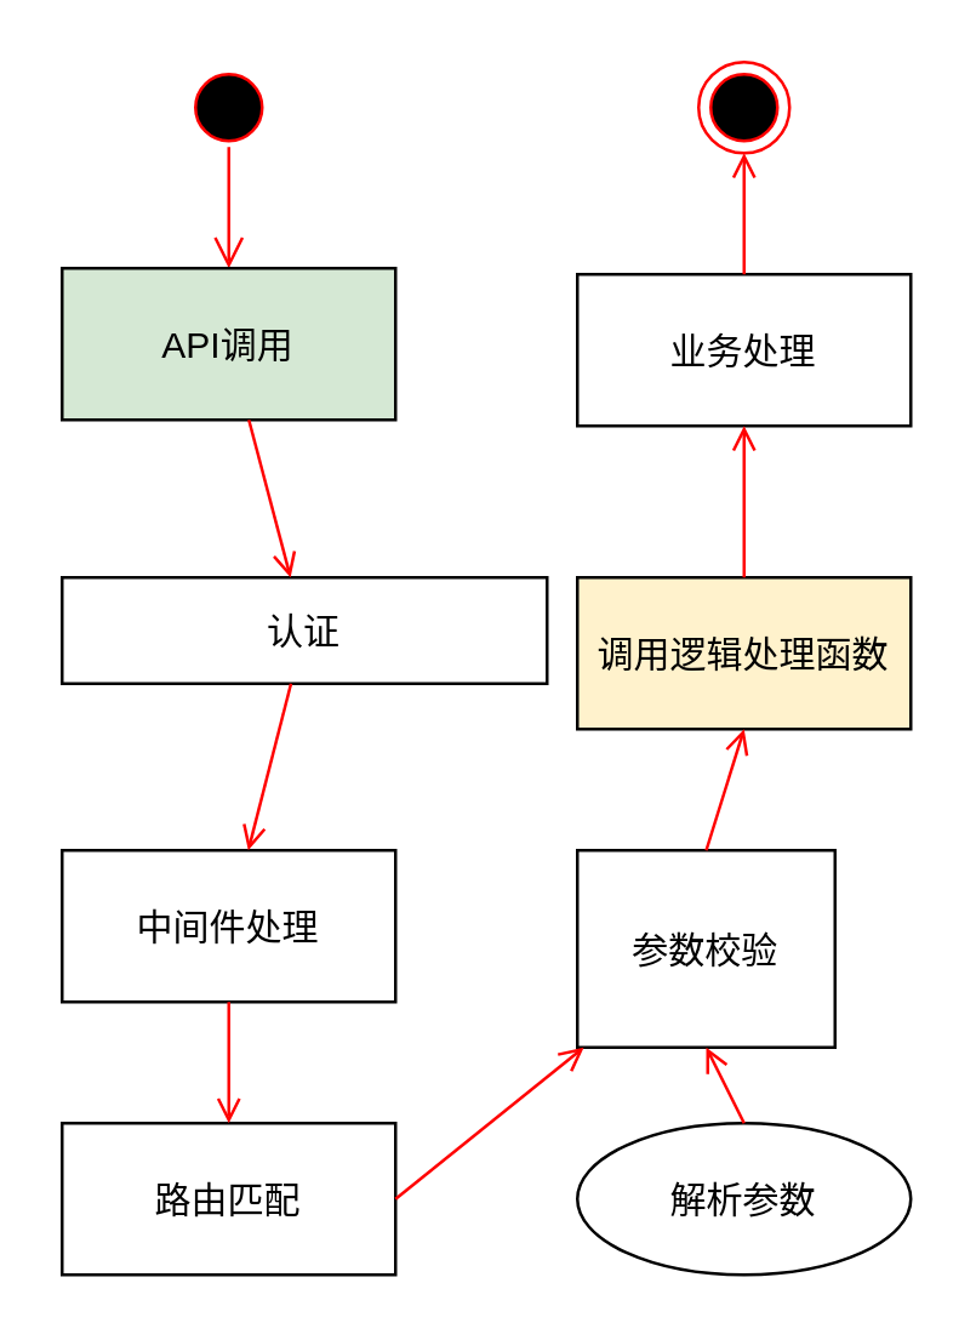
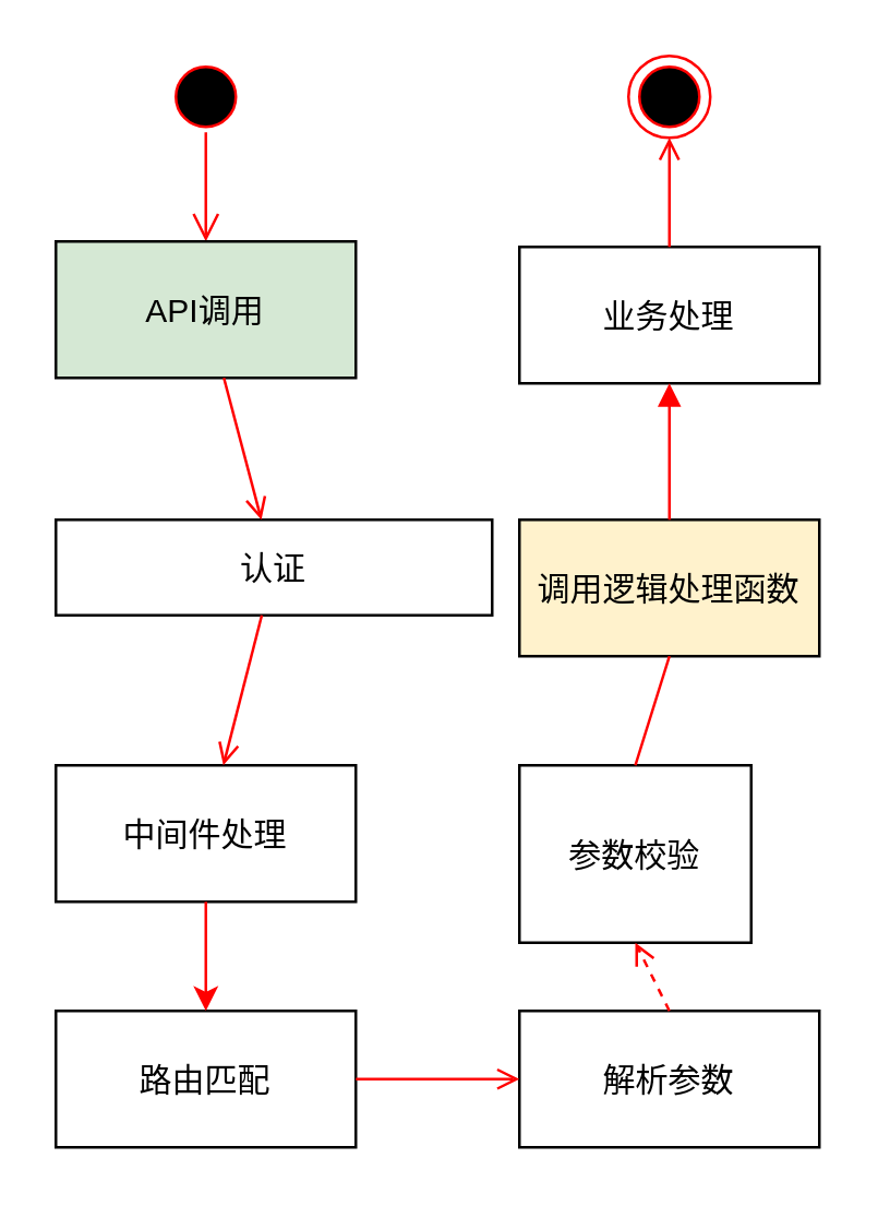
- <mxCell id="19" value="" style="endArrow=open;strokeColor=#FF0000;endFill=1;rounded=0;exitX=0.5;exitY=0;exitDx=0;exitDy=0;entryX=0.5;entryY=1;entryDx=0;entryDy=0;" edge="1" parent="1" source="12" target="13"><mxGeometry relative="1" as="geometry"><mxPoint x="125" y="290" as="sourcePoint" /><mxPoint x="125" y="330" as="targetPoint" /></mxGeometry></mxCell>
+ <mxCell id="19" value="" style="endArrow=block;strokeColor=#FF0000;endFill=1;rounded=0;exitX=0.5;exitY=0;exitDx=0;exitDy=0;entryX=0.5;entryY=1;entryDx=0;entryDy=0;" edge="1" parent="1" source="12" target="13"><mxGeometry relative="1" as="geometry"><mxPoint x="125" y="290" as="sourcePoint" /><mxPoint x="125" y="330" as="targetPoint" /></mxGeometry></mxCell>
- <mxCell id="18" value="" style="endArrow=open;strokeColor=#FF0000;endFill=1;rounded=0;exitX=0.5;exitY=0;exitDx=0;exitDy=0;entryX=0.5;entryY=1;entryDx=0;entryDy=0;" edge="1" parent="1" source="11" target="12"><mxGeometry relative="1" as="geometry"><mxPoint x="115" y="280" as="sourcePoint" /><mxPoint x="115" y="320" as="targetPoint" /></mxGeometry></mxCell>
+ <mxCell id="18" value="" style="endArrow=none;strokeColor=#FF0000;endFill=1;rounded=0;exitX=0.5;exitY=0;exitDx=0;exitDy=0;entryX=0.5;entryY=1;entryDx=0;entryDy=0;" edge="1" parent="1" source="11" target="12"><mxGeometry relative="1" as="geometry"><mxPoint x="115" y="280" as="sourcePoint" /><mxPoint x="115" y="320" as="targetPoint" /></mxGeometry></mxCell>
- <mxCell id="17" value="" style="endArrow=open;strokeColor=#FF0000;endFill=1;rounded=0;exitX=0.5;exitY=0;exitDx=0;exitDy=0;entryX=0.5;entryY=1;entryDx=0;entryDy=0;" edge="1" parent="1" source="10" target="11"><mxGeometry relative="1" as="geometry"><mxPoint x="105" y="270" as="sourcePoint" /><mxPoint x="105" y="310" as="targetPoint" /></mxGeometry></mxCell>
+ <mxCell id="17" value="" style="endArrow=open;strokeColor=#FF0000;endFill=1;rounded=0;exitX=0.5;exitY=0;exitDx=0;exitDy=0;entryX=0.5;entryY=1;entryDx=0;entryDy=0;dashed=1;" edge="1" parent="1" source="10" target="11"><mxGeometry relative="1" as="geometry"><mxPoint x="105" y="270" as="sourcePoint" /><mxPoint x="105" y="310" as="targetPoint" /></mxGeometry></mxCell>
- <mxCell id="15" value="" style="endArrow=open;strokeColor=#FF0000;endFill=1;rounded=0;entryX=0.5;entryY=0;entryDx=0;entryDy=0;exitX=0.5;exitY=1;exitDx=0;exitDy=0;" edge="1" parent="1" source="6" target="9"><mxGeometry relative="1" as="geometry"><mxPoint x="85" y="250" as="sourcePoint" /><mxPoint x="85" y="290" as="targetPoint" /></mxGeometry></mxCell>
+ <mxCell id="15" value="" style="endArrow=classic;strokeColor=#FF0000;endFill=1;rounded=0;entryX=0.5;entryY=0;entryDx=0;entryDy=0;exitX=0.5;exitY=1;exitDx=0;exitDy=0;" edge="1" parent="1" source="6" target="9"><mxGeometry relative="1" as="geometry"><mxPoint x="85" y="250" as="sourcePoint" /><mxPoint x="85" y="290" as="targetPoint" /></mxGeometry></mxCell>
- <mxCell id="16" value="" style="endArrow=open;strokeColor=#FF0000;endFill=1;rounded=0;exitX=1;exitY=0.5;exitDx=0;exitDy=0;" edge="1" parent="1" source="9" target="11"><mxGeometry relative="1" as="geometry"><mxPoint x="95" y="260" as="sourcePoint" /><mxPoint x="95" y="300" as="targetPoint" /></mxGeometry></mxCell>
+ <mxCell id="16" value="" style="endArrow=open;strokeColor=#FF0000;endFill=1;rounded=0;exitX=1;exitY=0.5;exitDx=0;exitDy=0;entryX=0;entryY=0.5;entryDx=0;entryDy=0;" edge="1" parent="1" source="9" target="10"><mxGeometry relative="1" as="geometry"><mxPoint x="95" y="260" as="sourcePoint" /><mxPoint x="95" y="300" as="targetPoint" /></mxGeometry></mxCell>
- <mxCell id="10" value="解析参数" style="ellipse;" vertex="1" parent="1"><mxGeometry x="190" y="370" width="110" height="50" as="geometry" /></mxCell>
+ <mxCell id="10" value="解析参数" style="" vertex="1" parent="1"><mxGeometry x="190" y="370" width="110" height="50" as="geometry" /></mxCell>
